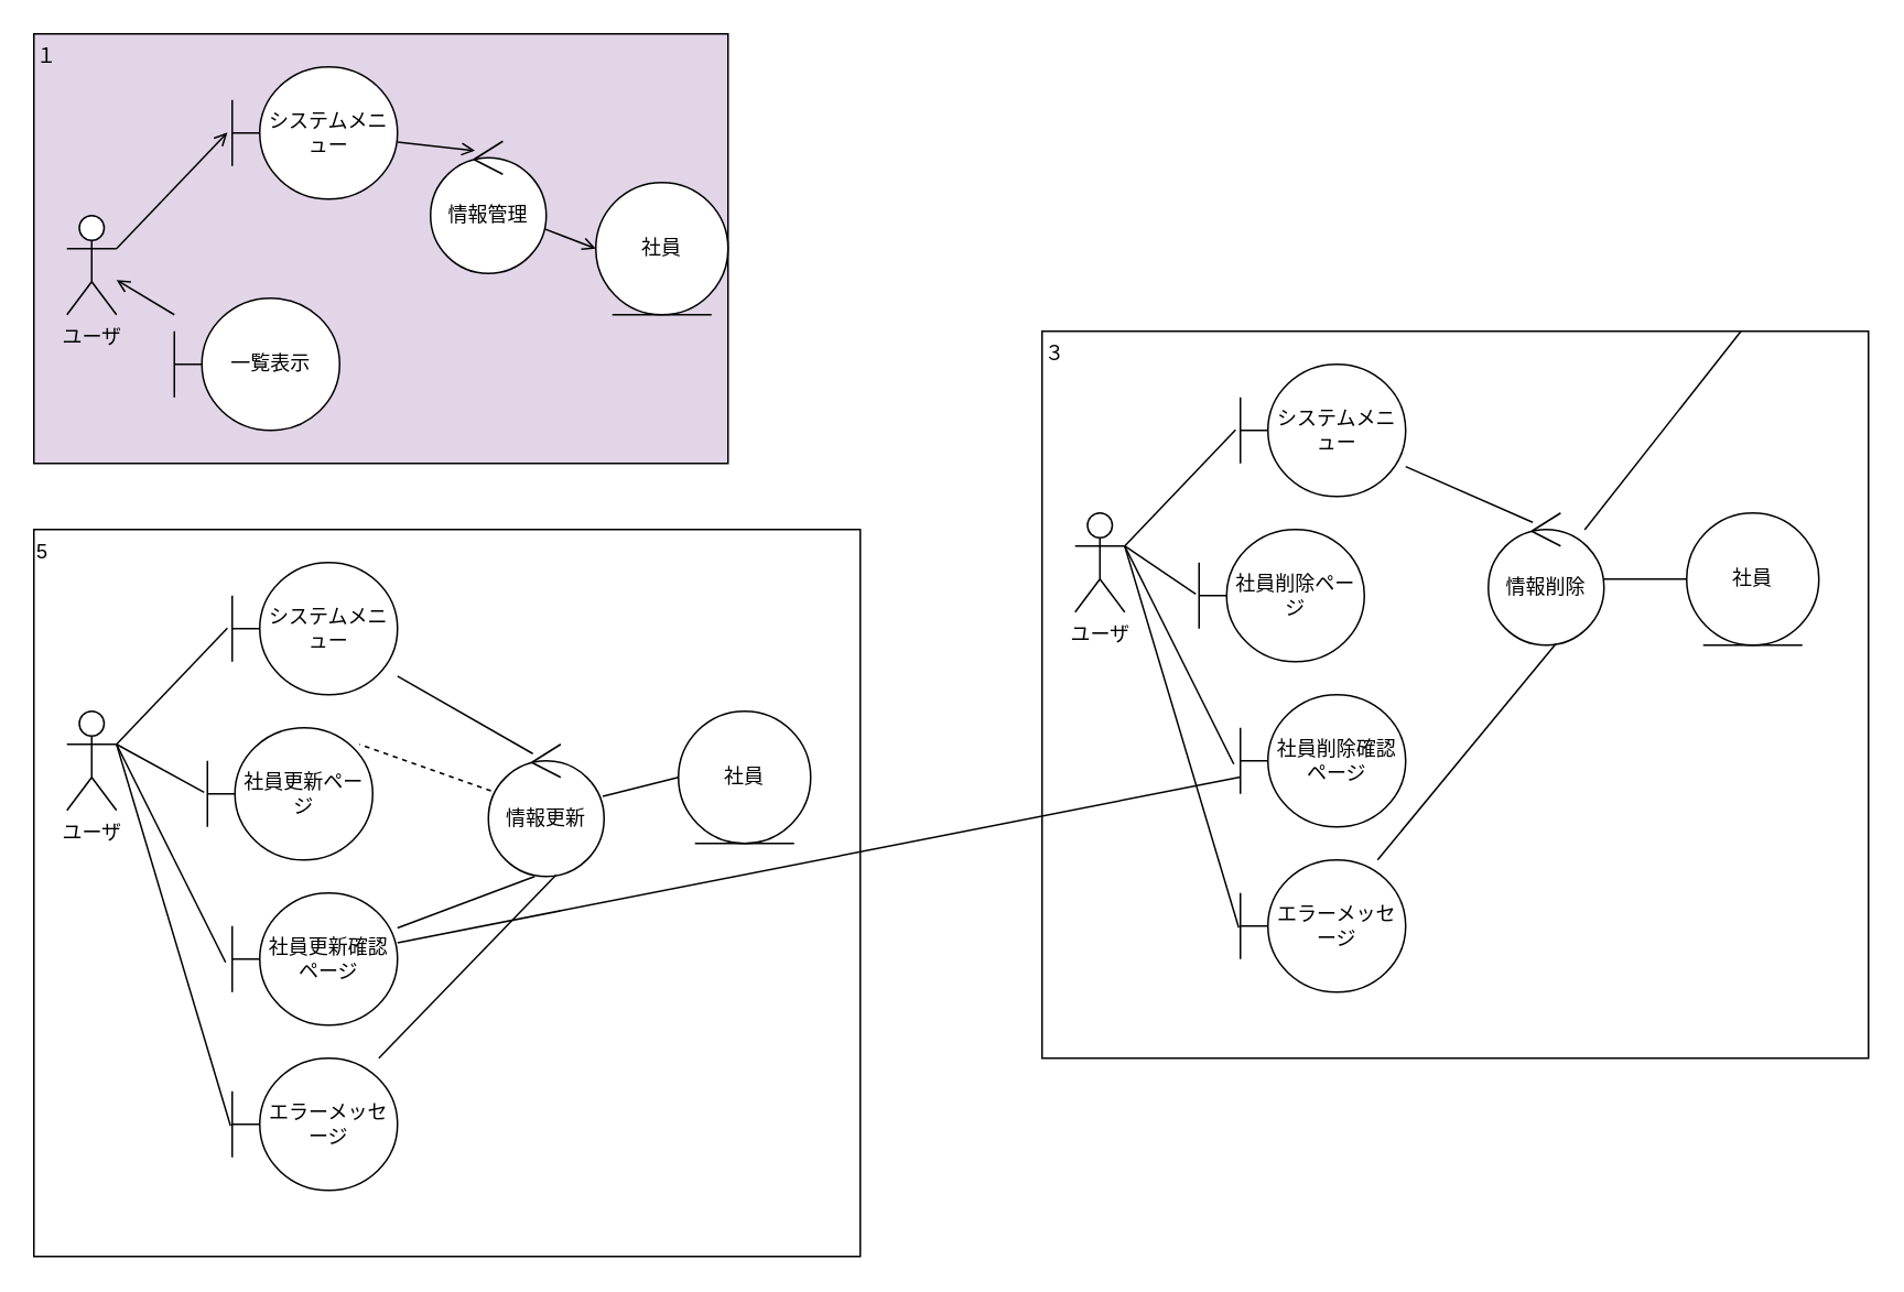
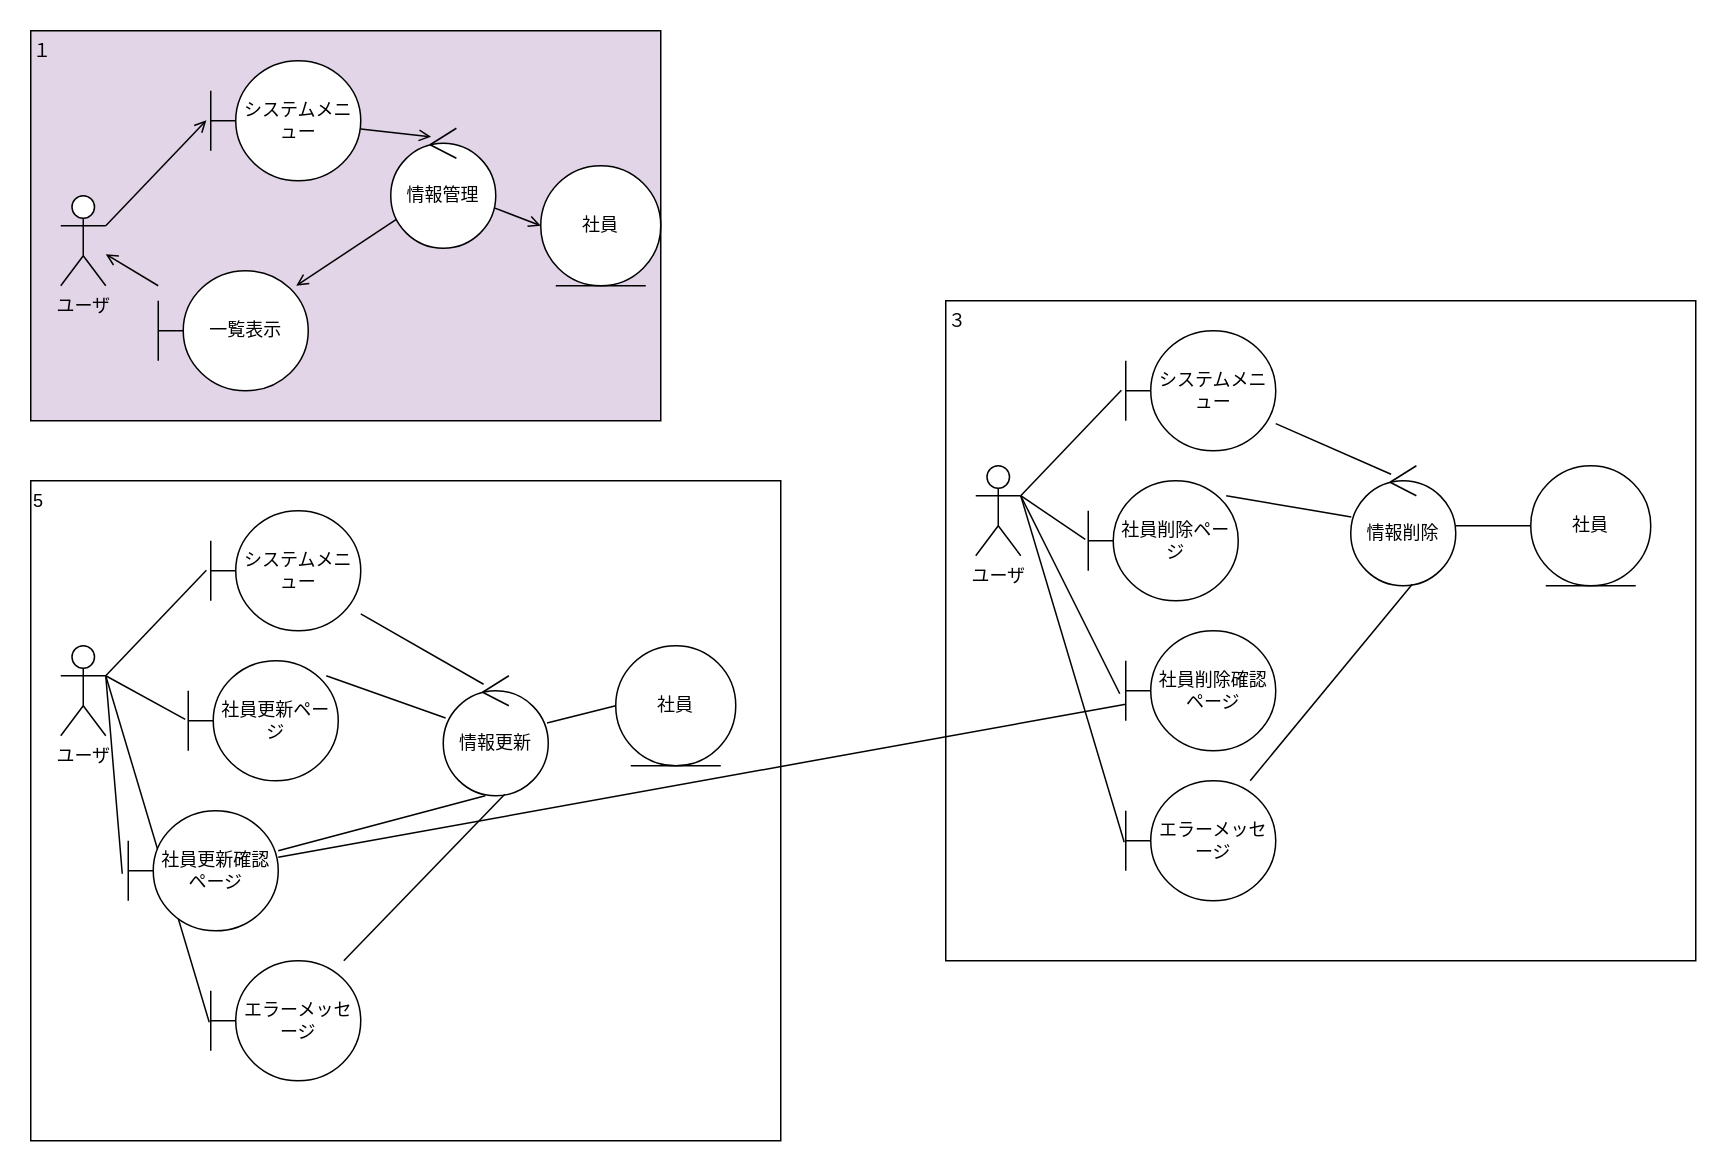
+ <mxCell id="5" style="edgeStyle=none;rounded=0;orthogonalLoop=1;jettySize=auto;html=1;endArrow=open;endFill=0;entryX=0.92;entryY=0.125;entryDx=0;entryDy=0;entryPerimeter=0;" parent="1" source="6" target="12" edge="1"><mxGeometry relative="1" as="geometry"><mxPoint x="310" y="80" as="targetPoint" /></mxGeometry></mxCell>
- <mxCell id="36" style="edgeStyle=none;rounded=0;orthogonalLoop=1;jettySize=auto;html=1;endArrow=none;endFill=0;" edge="1" parent="1" source="37" target="30"><mxGeometry relative="1" as="geometry"><mxPoint x="920" y="260" as="targetPoint" /></mxGeometry></mxCell>
+ <mxCell id="36" style="edgeStyle=none;rounded=0;orthogonalLoop=1;jettySize=auto;html=1;endArrow=none;endFill=0;entryX=0.92;entryY=0.125;entryDx=0;entryDy=0;entryPerimeter=0;" edge="1" parent="1" source="37" target="42"><mxGeometry relative="1" as="geometry"><mxPoint x="920" y="260" as="targetPoint" /></mxGeometry></mxCell>
- <mxCell id="19" style="edgeStyle=none;rounded=0;orthogonalLoop=1;jettySize=auto;html=1;endArrow=none;endFill=0;entryX=0.92;entryY=0.125;entryDx=0;entryDy=0;entryPerimeter=0;dashed=1;" edge="1" parent="1" source="20" target="25"><mxGeometry relative="1" as="geometry"><mxPoint x="310" y="380" as="targetPoint" /></mxGeometry></mxCell>
+ <mxCell id="19" style="edgeStyle=none;rounded=0;orthogonalLoop=1;jettySize=auto;html=1;endArrow=none;endFill=0;entryX=0.92;entryY=0.125;entryDx=0;entryDy=0;entryPerimeter=0;" edge="1" parent="1" source="20" target="25"><mxGeometry relative="1" as="geometry"><mxPoint x="310" y="380" as="targetPoint" /></mxGeometry></mxCell>
- <mxCell id="27" value="社員更新確認ページ" style="shape=umlBoundary;whiteSpace=wrap;html=1;" vertex="1" parent="1"><mxGeometry x="140" y="540" width="100" height="80" as="geometry" /></mxCell>
+ <mxCell id="27" value="社員更新確認ページ" style="shape=umlBoundary;whiteSpace=wrap;html=1;" vertex="1" parent="1"><mxGeometry x="85" y="540" width="100" height="80" as="geometry" /></mxCell>
